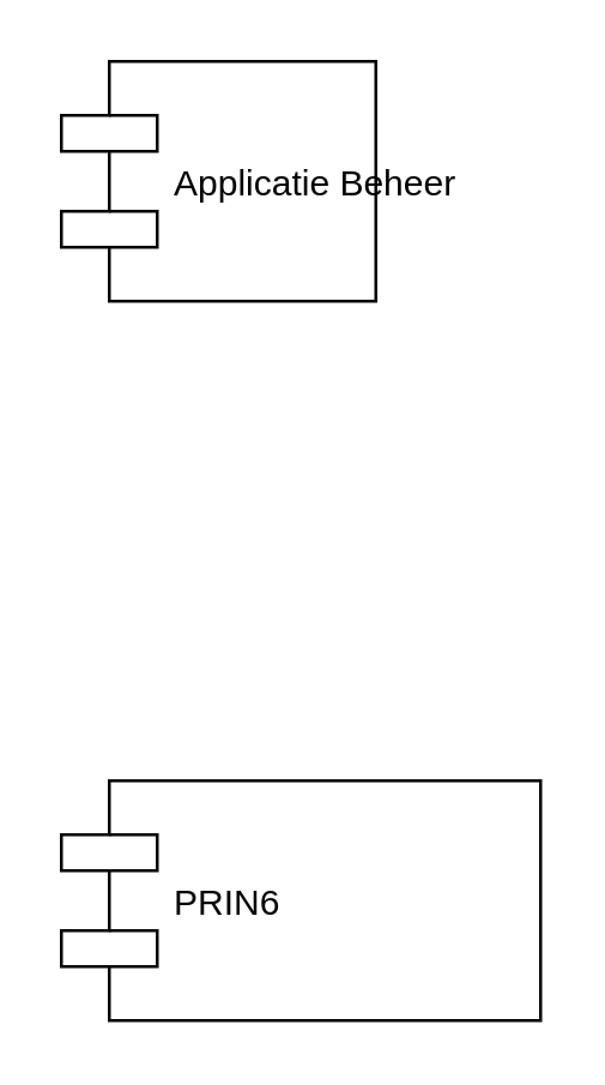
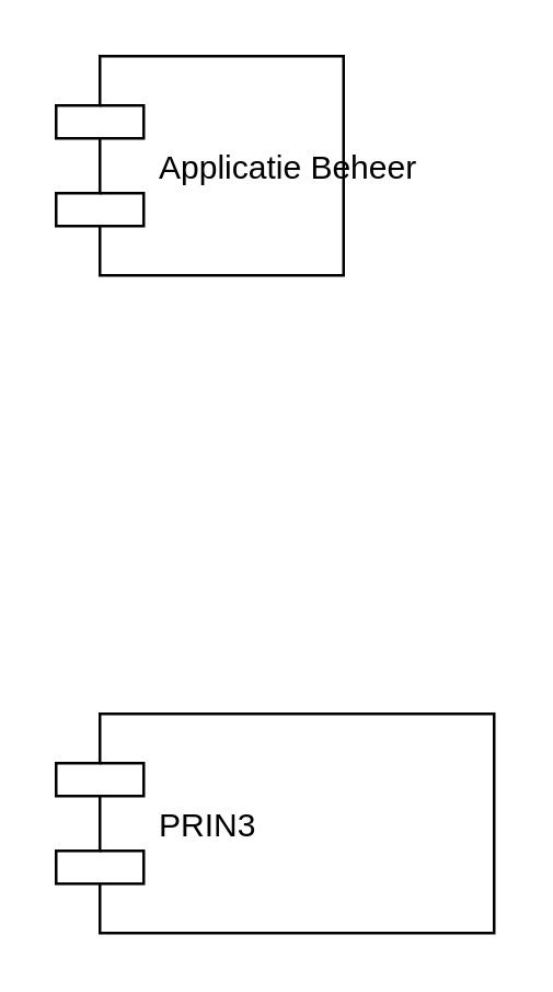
- <mxCell id="2" value="PRIN6" style="shape=component;align=left;spacingLeft=36;" vertex="1" parent="1"><mxGeometry x="20" y="260" width="160" height="80" as="geometry" /></mxCell>
+ <mxCell id="2" value="PRIN3" style="shape=component;align=left;spacingLeft=36;" vertex="1" parent="1"><mxGeometry x="20" y="260" width="160" height="80" as="geometry" /></mxCell>
